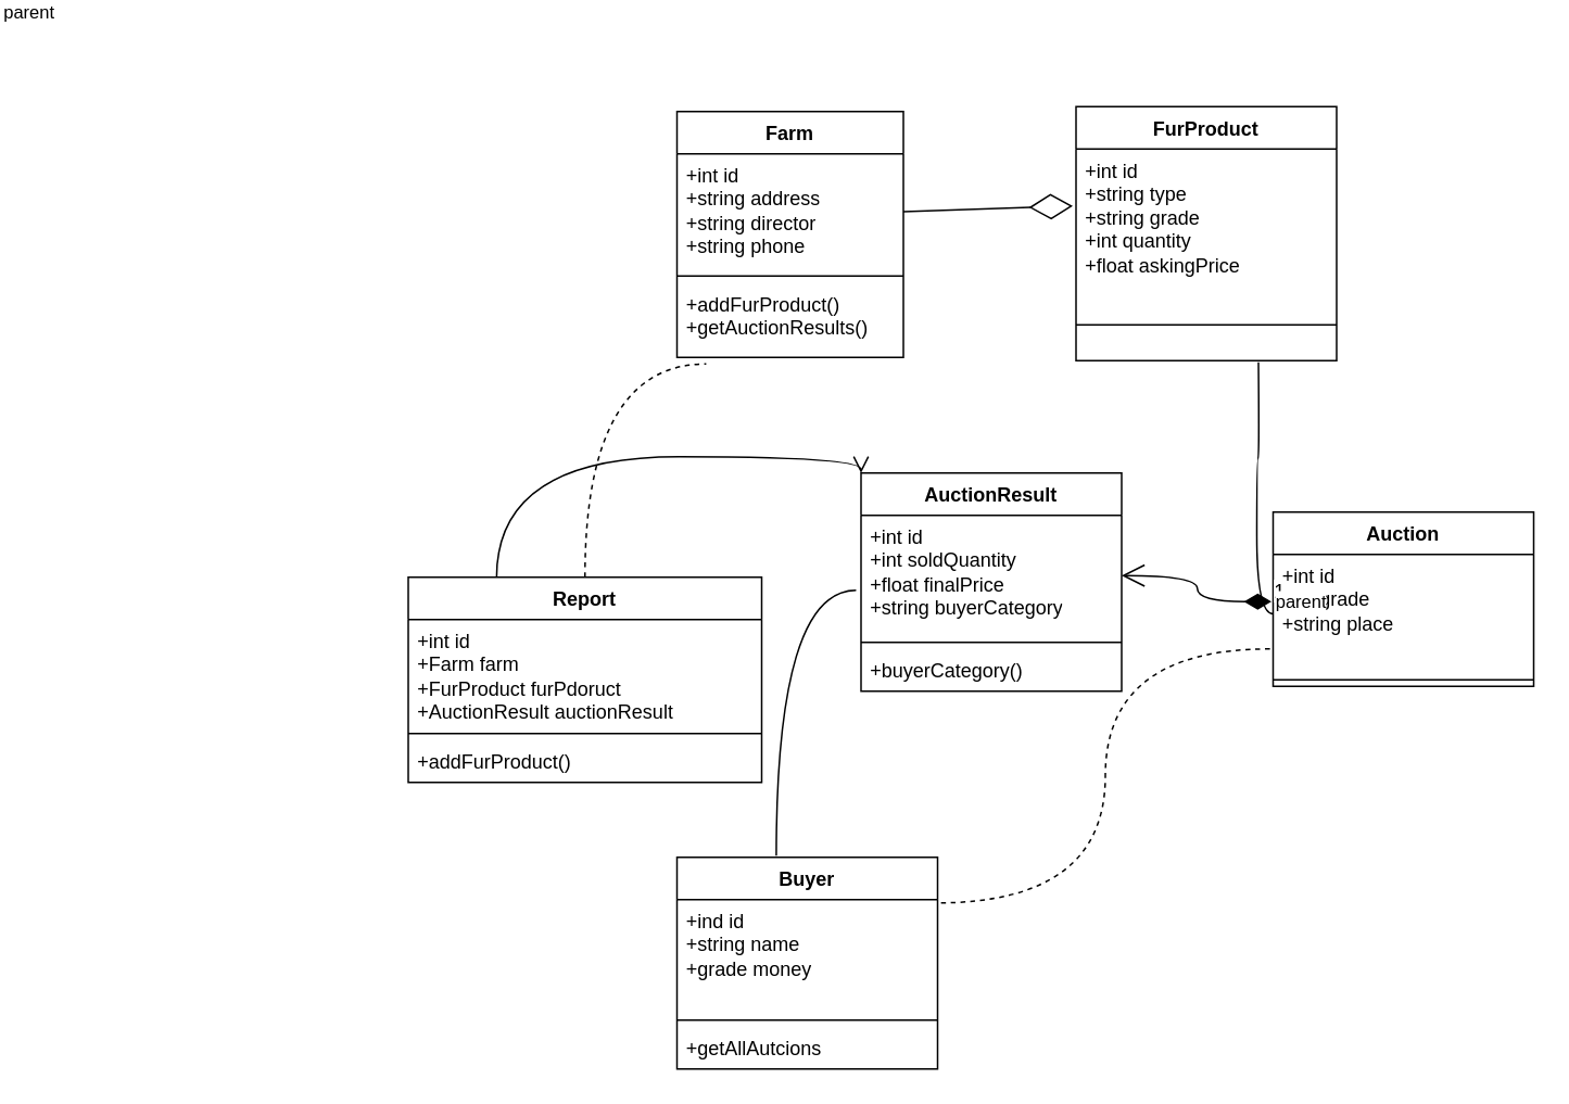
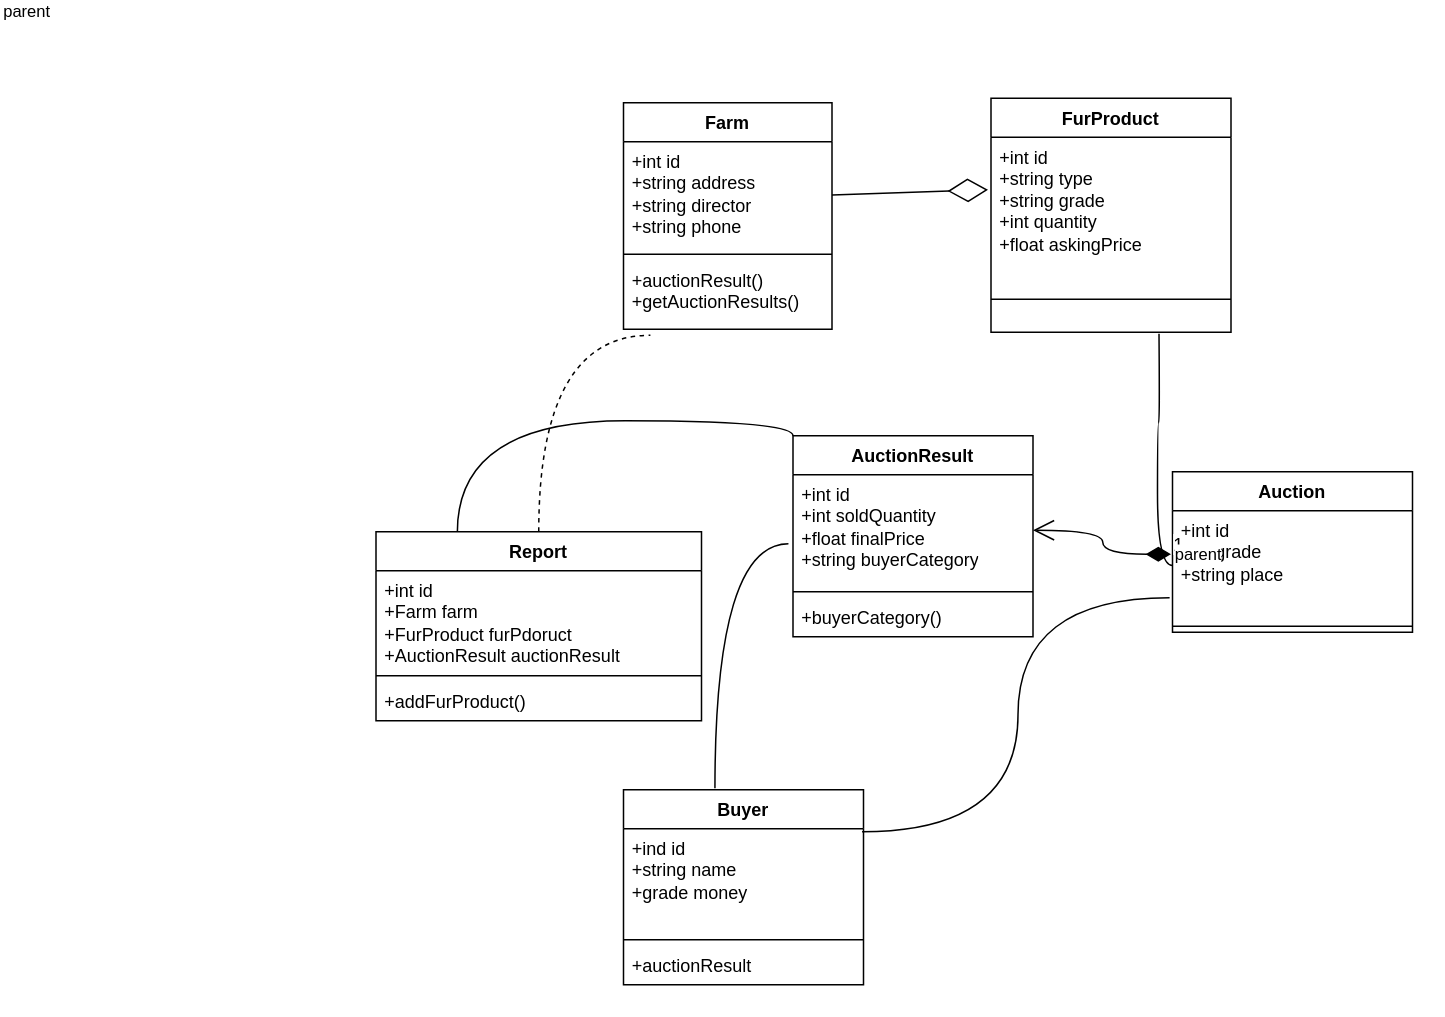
- <mxCell id="5" value="+addFurProduct()&lt;div&gt;+getAuctionResults()&lt;/div&gt;" style="text;strokeColor=none;fillColor=none;align=left;verticalAlign=top;spacingLeft=4;spacingRight=4;overflow=hidden;rotatable=0;points=[[0,0.5],[1,0.5]];portConstraint=eastwest;whiteSpace=wrap;html=1;" vertex="1" parent="2"><mxGeometry y="105" width="139" height="46" as="geometry" /></mxCell>
+ <mxCell id="5" value="+auctionResult()&lt;div&gt;+getAuctionResults()&lt;/div&gt;" style="text;strokeColor=none;fillColor=none;align=left;verticalAlign=top;spacingLeft=4;spacingRight=4;overflow=hidden;rotatable=0;points=[[0,0.5],[1,0.5]];portConstraint=eastwest;whiteSpace=wrap;html=1;" vertex="1" parent="2"><mxGeometry y="105" width="139" height="46" as="geometry" /></mxCell>
- <mxCell id="28" value="" style="endArrow=open;html=1;edgeStyle=orthogonalEdgeStyle;rounded=0;fontSize=12;startSize=8;endSize=8;curved=1;exitX=0.25;exitY=0;exitDx=0;exitDy=0;entryX=0;entryY=0;entryDx=0;entryDy=0;" edge="1" parent="1" source="20" target="9"><mxGeometry relative="1" as="geometry"><mxPoint x="379" y="419" as="sourcePoint" /><mxPoint x="539" y="419" as="targetPoint" /></mxGeometry></mxCell>
+ <mxCell id="28" value="" style="endArrow=none;html=1;edgeStyle=orthogonalEdgeStyle;rounded=0;fontSize=12;startSize=8;endSize=8;curved=1;exitX=0.25;exitY=0;exitDx=0;exitDy=0;entryX=0;entryY=0;entryDx=0;entryDy=0;" edge="1" parent="1" source="20" target="9"><mxGeometry relative="1" as="geometry"><mxPoint x="379" y="419" as="sourcePoint" /><mxPoint x="539" y="419" as="targetPoint" /></mxGeometry></mxCell>
- <mxCell id="30" value="" style="endArrow=none;html=1;edgeStyle=orthogonalEdgeStyle;rounded=0;fontSize=12;startSize=8;endSize=8;curved=1;exitX=-0.012;exitY=0.795;exitDx=0;exitDy=0;exitPerimeter=0;entryX=0.994;entryY=0.029;entryDx=0;entryDy=0;entryPerimeter=0;dashed=1;" edge="1" parent="1" source="14" target="17"><mxGeometry relative="1" as="geometry"><mxPoint x="379" y="419" as="sourcePoint" /><mxPoint x="539" y="419" as="targetPoint" /></mxGeometry></mxCell>
+ <mxCell id="30" value="" style="endArrow=none;html=1;edgeStyle=orthogonalEdgeStyle;rounded=0;fontSize=12;startSize=8;endSize=8;curved=1;exitX=-0.012;exitY=0.795;exitDx=0;exitDy=0;exitPerimeter=0;entryX=0.994;entryY=0.029;entryDx=0;entryDy=0;entryPerimeter=0;" edge="1" parent="1" source="14" target="17"><mxGeometry relative="1" as="geometry"><mxPoint x="379" y="419" as="sourcePoint" /><mxPoint x="539" y="419" as="targetPoint" /></mxGeometry></mxCell>
- <mxCell id="19" value="+getAllAutcions" style="text;strokeColor=none;fillColor=none;align=left;verticalAlign=top;spacingLeft=4;spacingRight=4;overflow=hidden;rotatable=0;points=[[0,0.5],[1,0.5]];portConstraint=eastwest;whiteSpace=wrap;html=1;" vertex="1" parent="16"><mxGeometry y="104" width="160" height="26" as="geometry" /></mxCell>
+ <mxCell id="19" value="+auctionResult" style="text;strokeColor=none;fillColor=none;align=left;verticalAlign=top;spacingLeft=4;spacingRight=4;overflow=hidden;rotatable=0;points=[[0,0.5],[1,0.5]];portConstraint=eastwest;whiteSpace=wrap;html=1;" vertex="1" parent="16"><mxGeometry y="104" width="160" height="26" as="geometry" /></mxCell>
